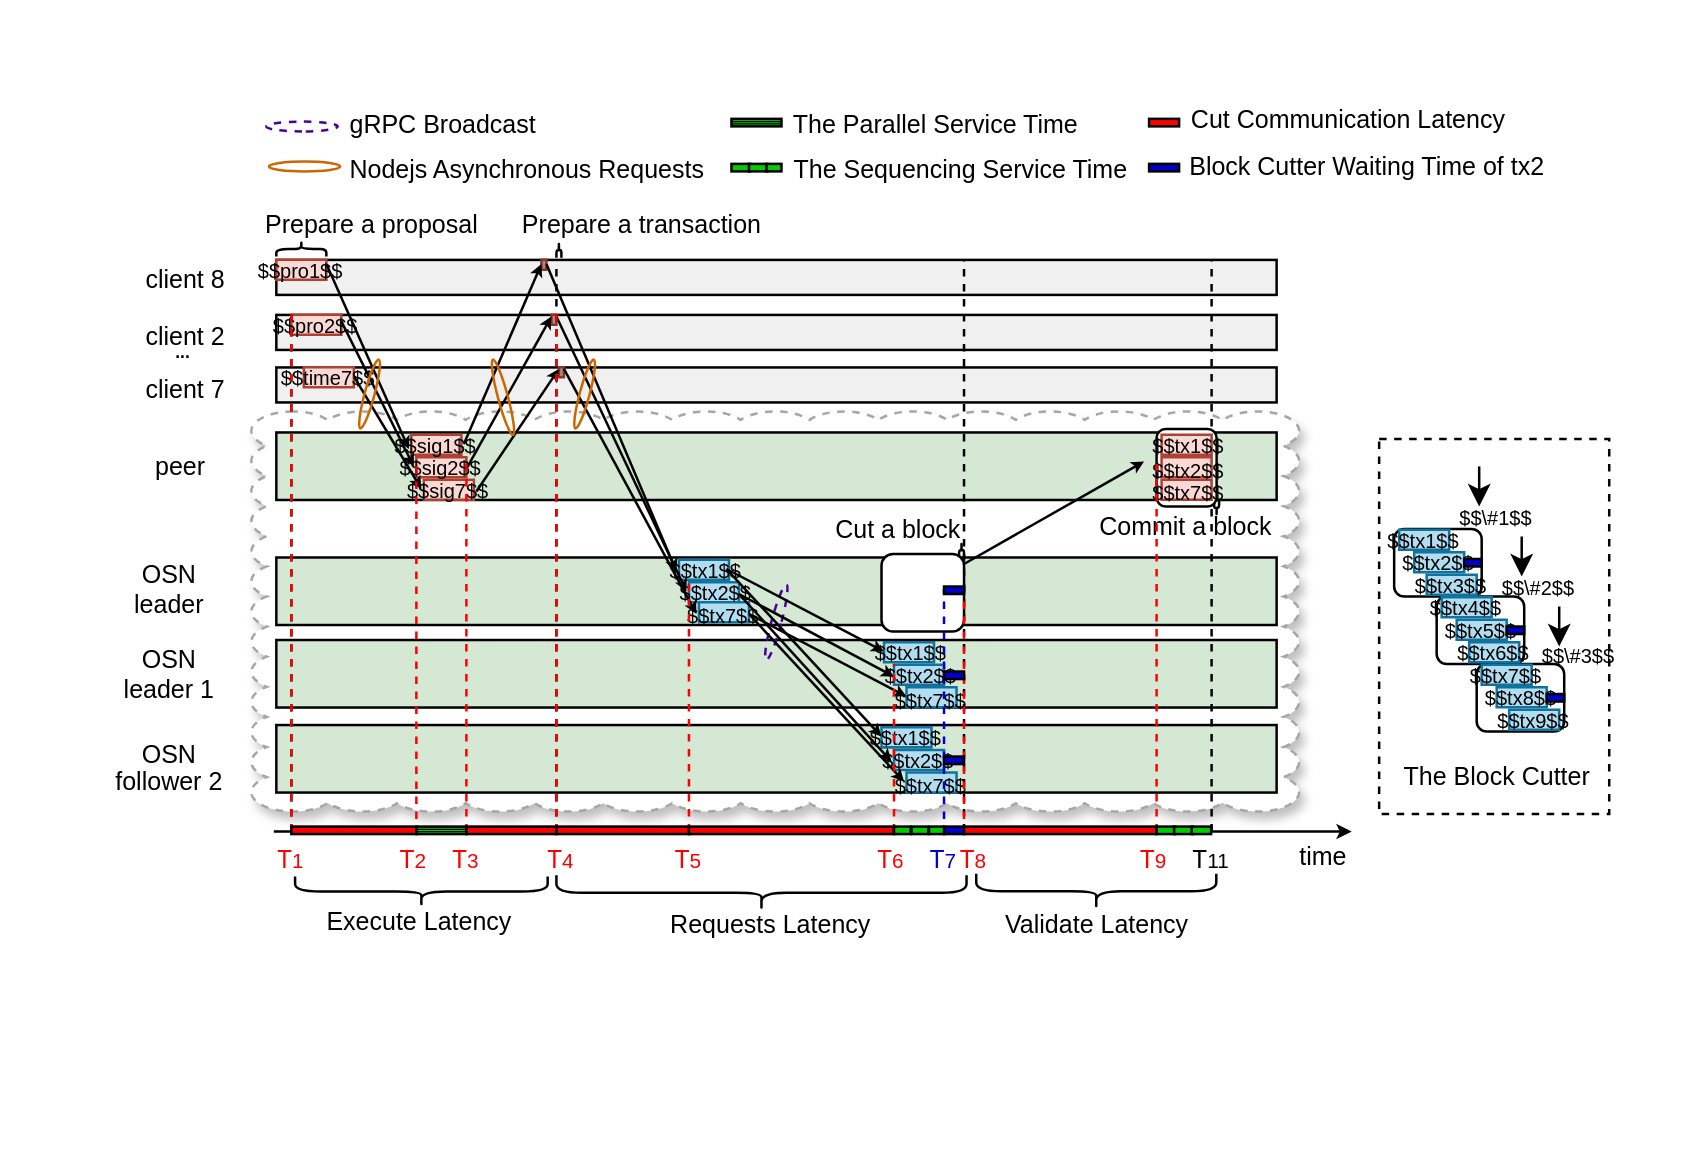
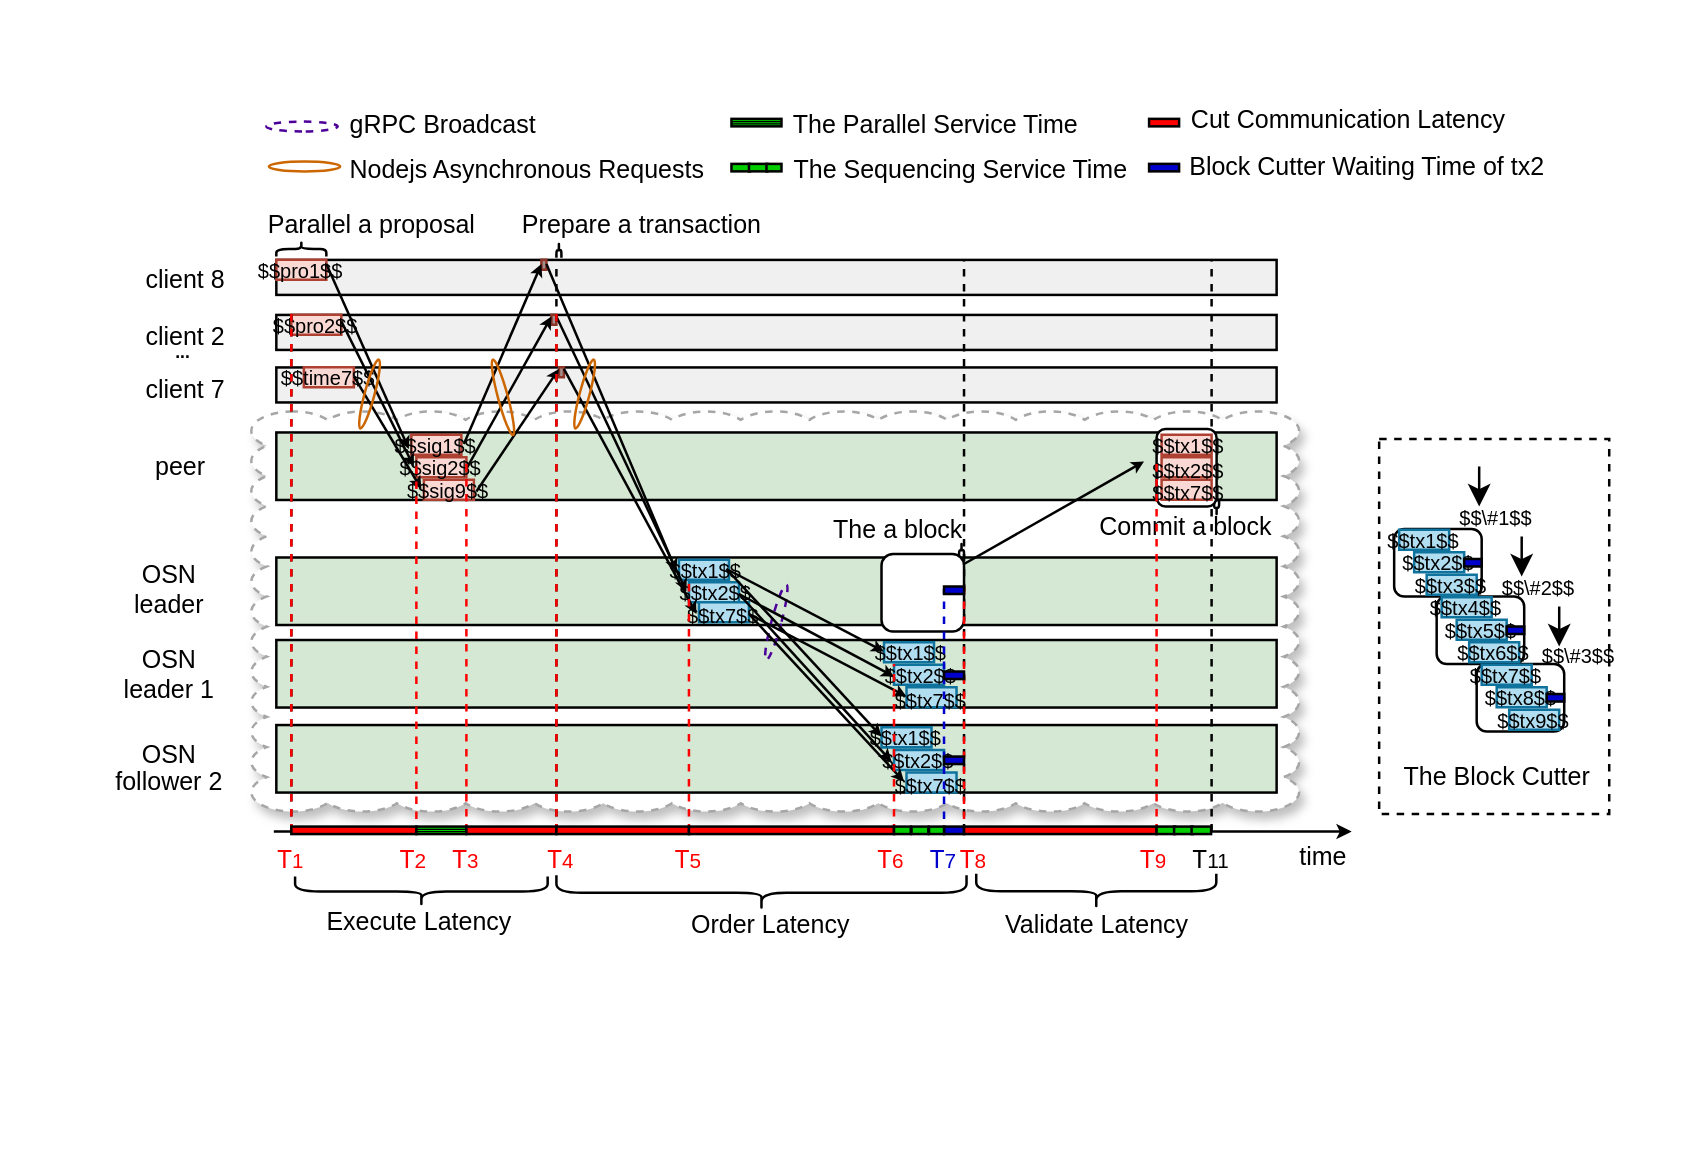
- <mxCell id="16" value="&lt;h6 style=&quot;font-size: 10px;&quot;&gt;&lt;span style=&quot;font-weight: normal;&quot;&gt;&lt;font style=&quot;font-size: 10px; line-height: 0.2;&quot;&gt;Prepare a&amp;nbsp;&lt;/font&gt;proposal&lt;/span&gt;&lt;/h6&gt;" style="text;html=1;strokeColor=none;fillColor=none;align=center;verticalAlign=middle;whiteSpace=wrap;rounded=0;" parent="1" vertex="1"><mxGeometry x="99" y="61.33" width="99" height="55" as="geometry" /></mxCell>
+ <mxCell id="16" value="&lt;h6 style=&quot;font-size: 10px;&quot;&gt;&lt;span style=&quot;font-weight: normal;&quot;&gt;&lt;font style=&quot;font-size: 10px; line-height: 0.2;&quot;&gt;Parallel a&amp;nbsp;&lt;/font&gt;proposal&lt;/span&gt;&lt;/h6&gt;" style="text;html=1;strokeColor=none;fillColor=none;align=center;verticalAlign=middle;whiteSpace=wrap;rounded=0;" parent="1" vertex="1"><mxGeometry x="99" y="61.33" width="99" height="55" as="geometry" /></mxCell>
- <mxCell id="50" value="&lt;font style=&quot;font-size: 8px;&quot;&gt;$$sig7$$&lt;/font&gt;" style="text;html=1;strokeColor=none;fillColor=none;align=center;verticalAlign=middle;whiteSpace=wrap;rounded=0;fontColor=#000000;" parent="1" vertex="1"><mxGeometry x="149.25" y="184" width="60" height="22" as="geometry" /></mxCell>
+ <mxCell id="50" value="&lt;font style=&quot;font-size: 8px;&quot;&gt;$$sig9$$&lt;/font&gt;" style="text;html=1;strokeColor=none;fillColor=none;align=center;verticalAlign=middle;whiteSpace=wrap;rounded=0;fontColor=#000000;" parent="1" vertex="1"><mxGeometry x="149.25" y="184" width="60" height="22" as="geometry" /></mxCell>
- <mxCell id="105" value="&lt;h6 style=&quot;font-size: 10px;&quot;&gt;&lt;span style=&quot;font-weight: 400;&quot;&gt;Cut a block&lt;/span&gt;&lt;/h6&gt;" style="text;html=1;strokeColor=none;fillColor=none;align=center;verticalAlign=middle;whiteSpace=wrap;rounded=0;" parent="1" vertex="1"><mxGeometry x="329.25" y="183" width="60" height="55" as="geometry" /></mxCell>
+ <mxCell id="105" value="&lt;h6 style=&quot;font-size: 10px;&quot;&gt;&lt;span style=&quot;font-weight: 400;&quot;&gt;The a block&lt;/span&gt;&lt;/h6&gt;" style="text;html=1;strokeColor=none;fillColor=none;align=center;verticalAlign=middle;whiteSpace=wrap;rounded=0;" parent="1" vertex="1"><mxGeometry x="329.25" y="183" width="60" height="55" as="geometry" /></mxCell>
- <mxCell id="32" value="&lt;h6 style=&quot;&quot;&gt;&lt;font size=&quot;1&quot; style=&quot;&quot;&gt;&lt;span style=&quot;font-weight: normal;&quot;&gt;Requests Latency&lt;/span&gt;&lt;/font&gt;&lt;/h6&gt;" style="text;html=1;strokeColor=none;fillColor=none;align=center;verticalAlign=middle;whiteSpace=wrap;rounded=0;" parent="1" vertex="1"><mxGeometry x="266.25" y="341" width="83.75" height="55" as="geometry" /></mxCell>
+ <mxCell id="32" value="&lt;h6 style=&quot;&quot;&gt;&lt;font size=&quot;1&quot; style=&quot;&quot;&gt;&lt;span style=&quot;font-weight: normal;&quot;&gt;Order Latency&lt;/span&gt;&lt;/font&gt;&lt;/h6&gt;" style="text;html=1;strokeColor=none;fillColor=none;align=center;verticalAlign=middle;whiteSpace=wrap;rounded=0;" parent="1" vertex="1"><mxGeometry x="266.25" y="341" width="83.75" height="55" as="geometry" /></mxCell>
